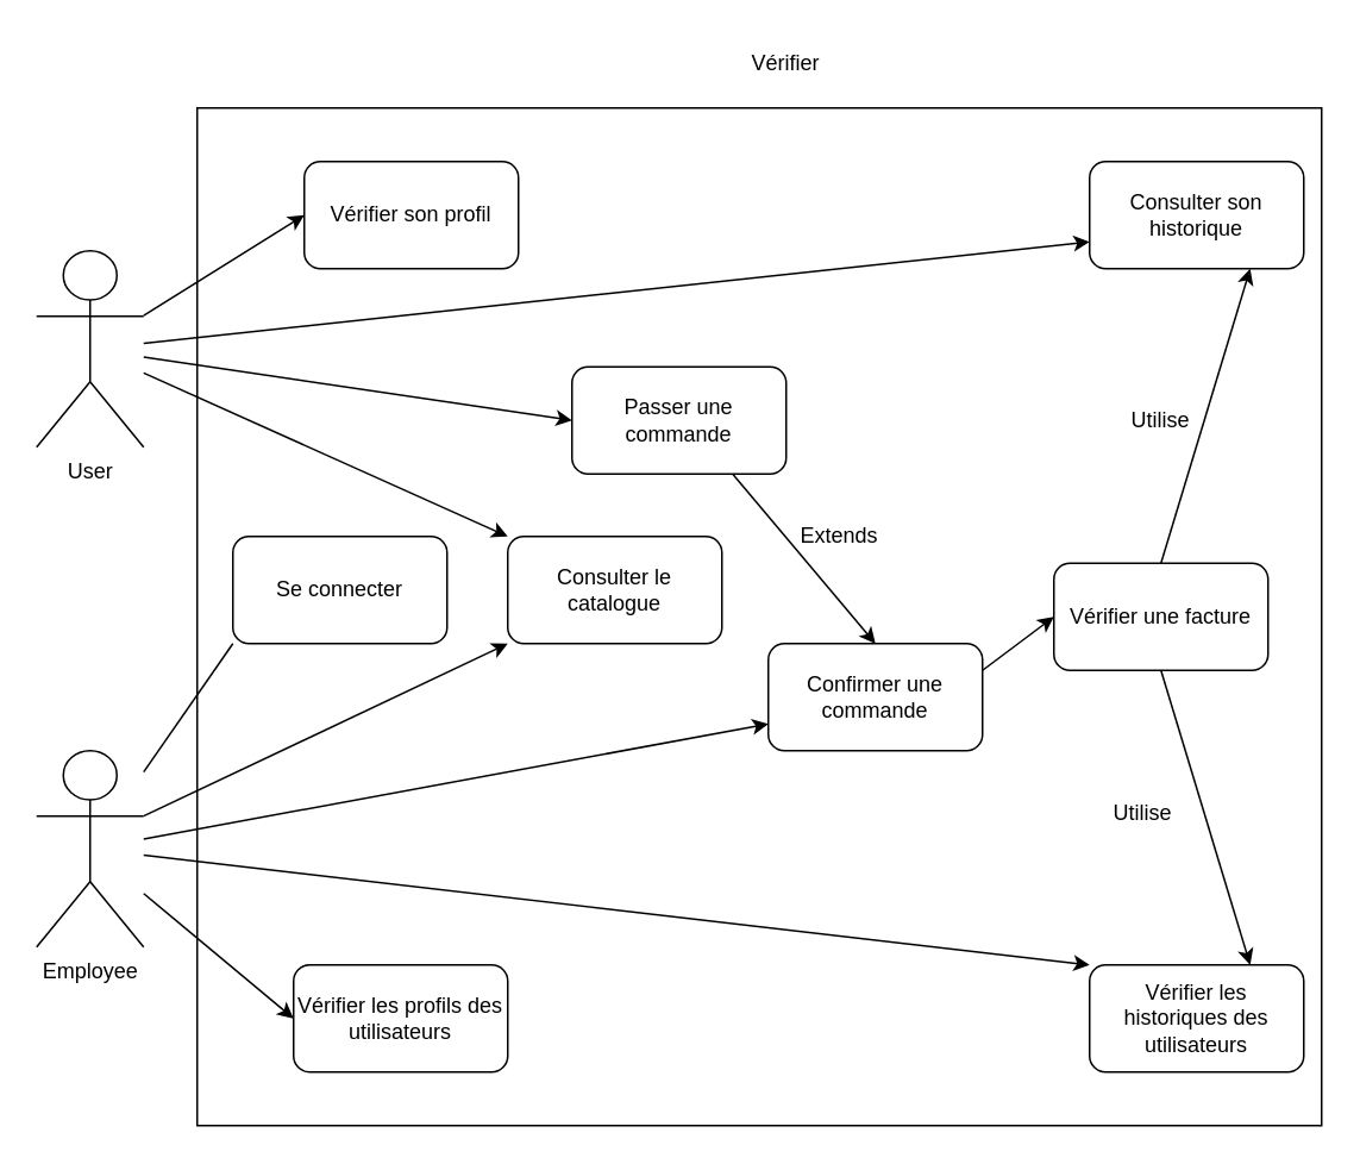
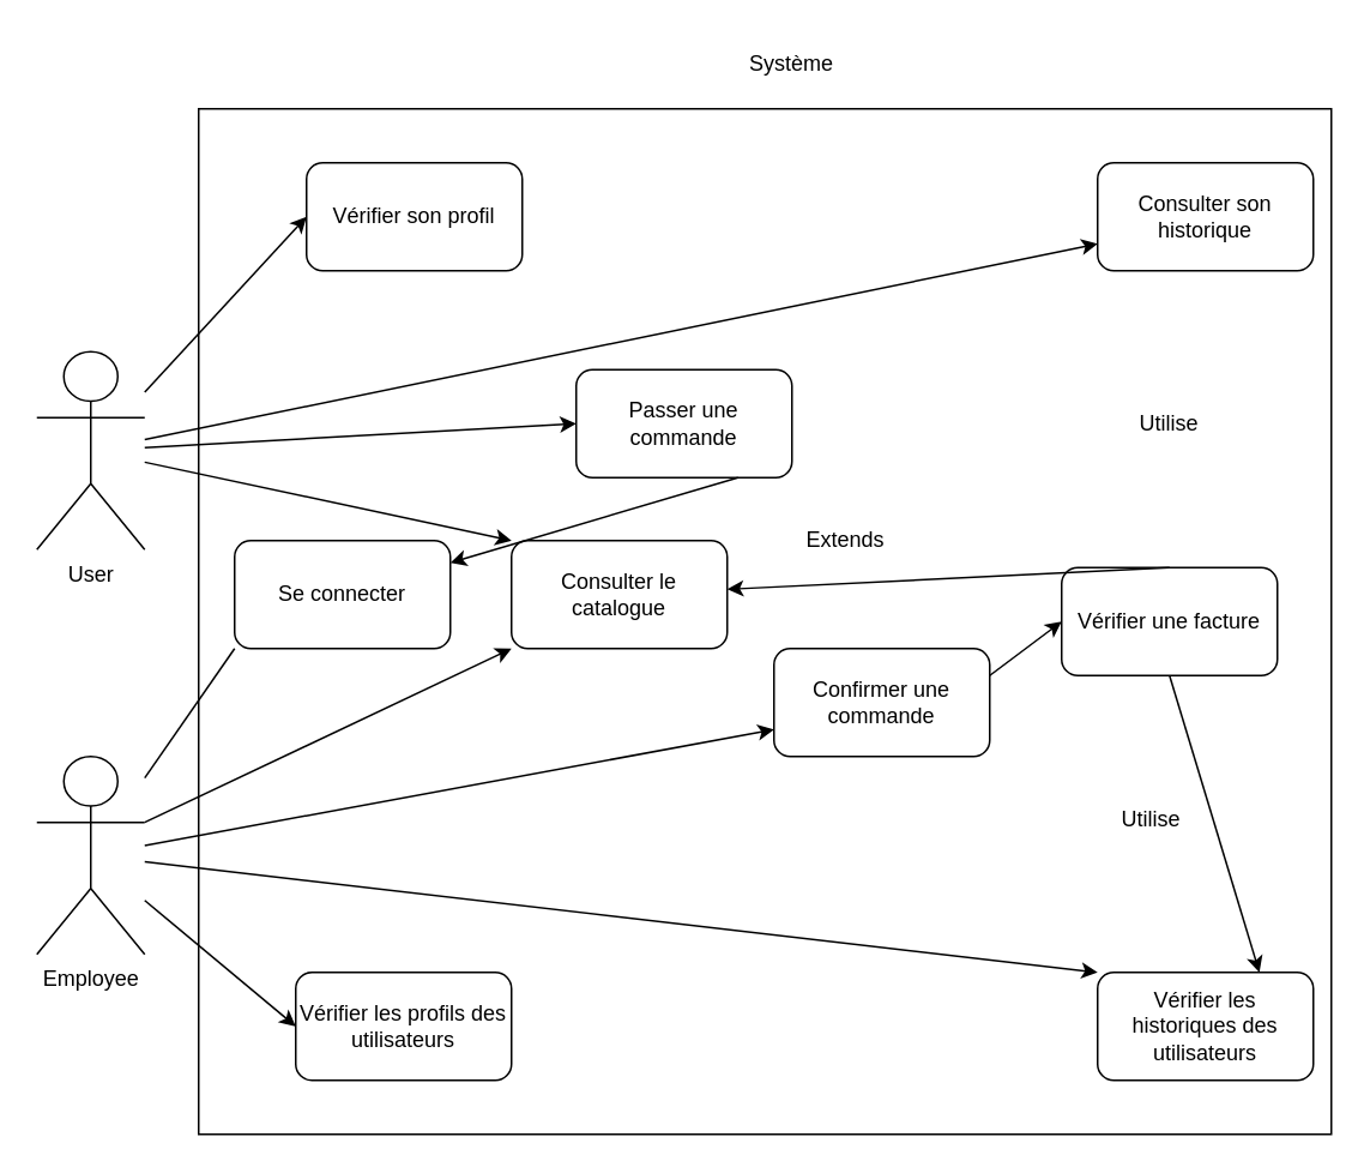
- <mxCell id="18" value="Vérifier" style="text;html=1;strokeColor=none;fillColor=none;align=center;verticalAlign=middle;whiteSpace=wrap;rounded=0;" parent="1" vertex="1"><mxGeometry x="330" width="220" height="30" as="geometry" y="20" /></mxCell>
+ <mxCell id="18" value="Système" style="text;html=1;strokeColor=none;fillColor=none;align=center;verticalAlign=middle;whiteSpace=wrap;rounded=0;" parent="1" vertex="1"><mxGeometry x="330" width="220" height="30" as="geometry" y="20" /></mxCell>
- <mxCell id="2" value="User" style="shape=umlActor;verticalLabelPosition=bottom;verticalAlign=top;html=1;outlineConnect=0;" parent="1" vertex="1"><mxGeometry x="20" y="140" width="60" height="110" as="geometry" /></mxCell>
+ <mxCell id="2" value="User" style="shape=umlActor;verticalLabelPosition=bottom;verticalAlign=top;html=1;outlineConnect=0;" parent="1" vertex="1"><mxGeometry x="20" y="195" width="60" height="110" as="geometry" /></mxCell>
- <mxCell id="25" value="" style="endArrow=classic;html=1;rounded=0;exitX=0.5;exitY=0;exitDx=0;exitDy=0;entryX=0.75;entryY=1;entryDx=0;entryDy=0;" parent="1" source="22" target="16" edge="1"><mxGeometry width="50" height="50" relative="1" as="geometry"><mxPoint x="590" y="385" as="sourcePoint" /><mxPoint x="600" y="550" as="targetPoint" /></mxGeometry></mxCell>
+ <mxCell id="25" value="" style="endArrow=classic;html=1;rounded=0;exitX=0.5;exitY=0;exitDx=0;exitDy=0;" parent="1" source="22" target="8" edge="1"><mxGeometry width="50" height="50" relative="1" as="geometry"><mxPoint x="590" y="385" as="sourcePoint" /><mxPoint x="600" y="550" as="targetPoint" /></mxGeometry></mxCell>
- <mxCell id="21" value="" style="endArrow=classic;html=1;rounded=0;exitX=0.75;exitY=1;exitDx=0;exitDy=0;entryX=0.5;entryY=0;entryDx=0;entryDy=0;" parent="1" source="15" target="19" edge="1"><mxGeometry width="50" height="50" relative="1" as="geometry"><mxPoint x="340" y="370" as="sourcePoint" /><mxPoint x="390" y="320" as="targetPoint" /></mxGeometry></mxCell>
+ <mxCell id="21" value="" style="endArrow=classic;html=1;rounded=0;exitX=0.75;exitY=1;exitDx=0;exitDy=0;" parent="1" source="15" target="29" edge="1"><mxGeometry width="50" height="50" relative="1" as="geometry"><mxPoint x="340" y="370" as="sourcePoint" /><mxPoint x="390" y="320" as="targetPoint" /></mxGeometry></mxCell>
